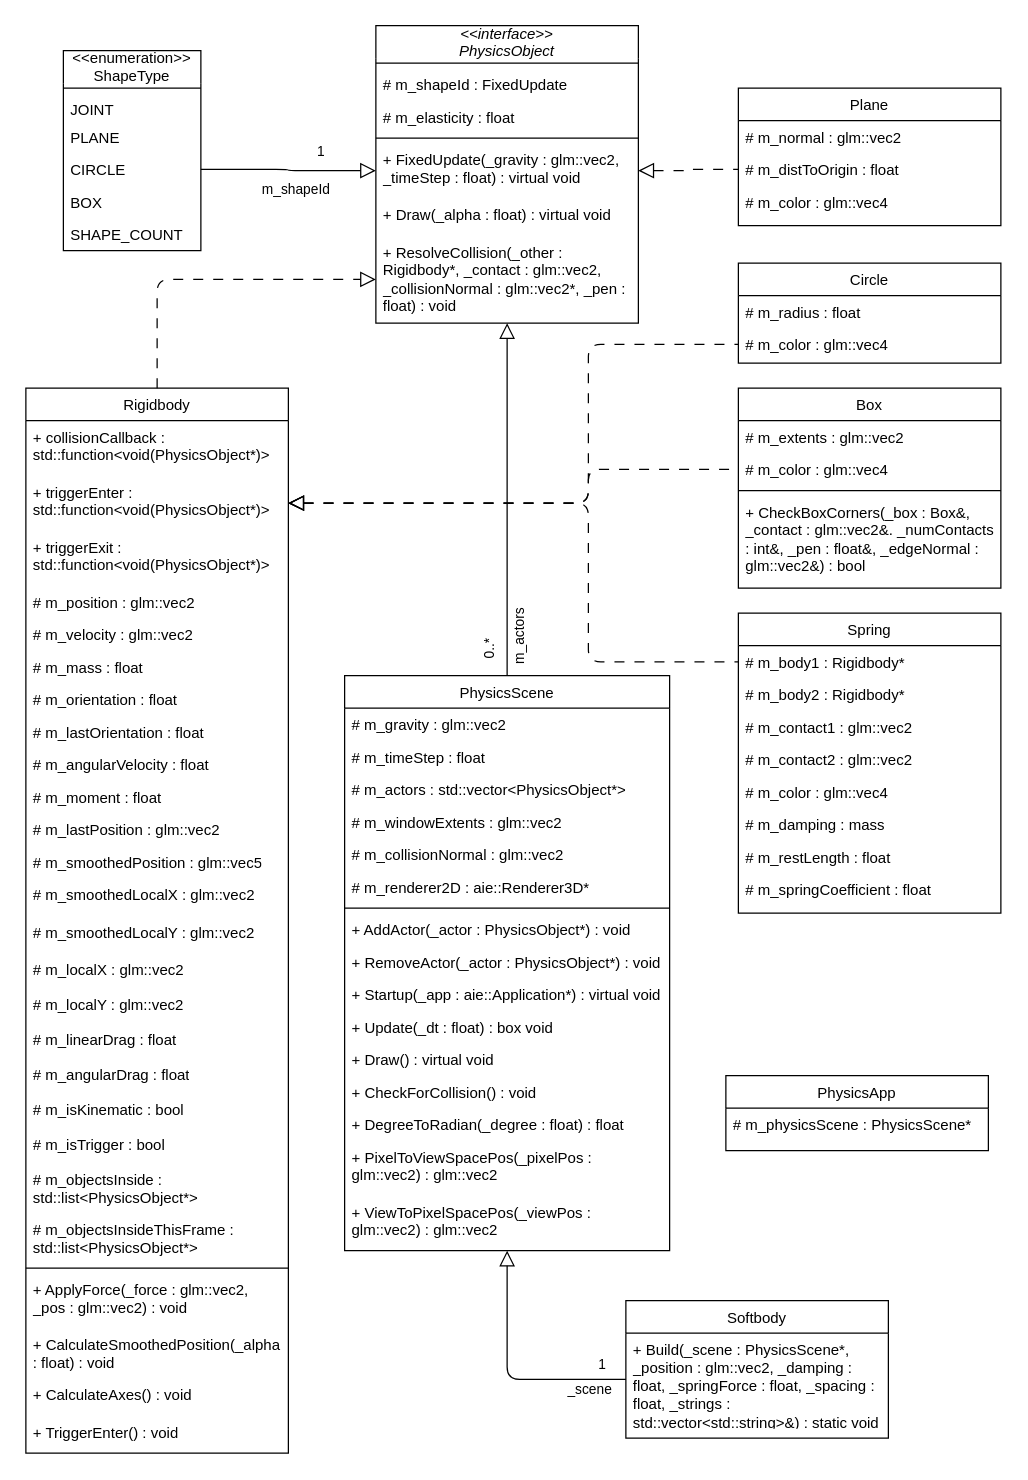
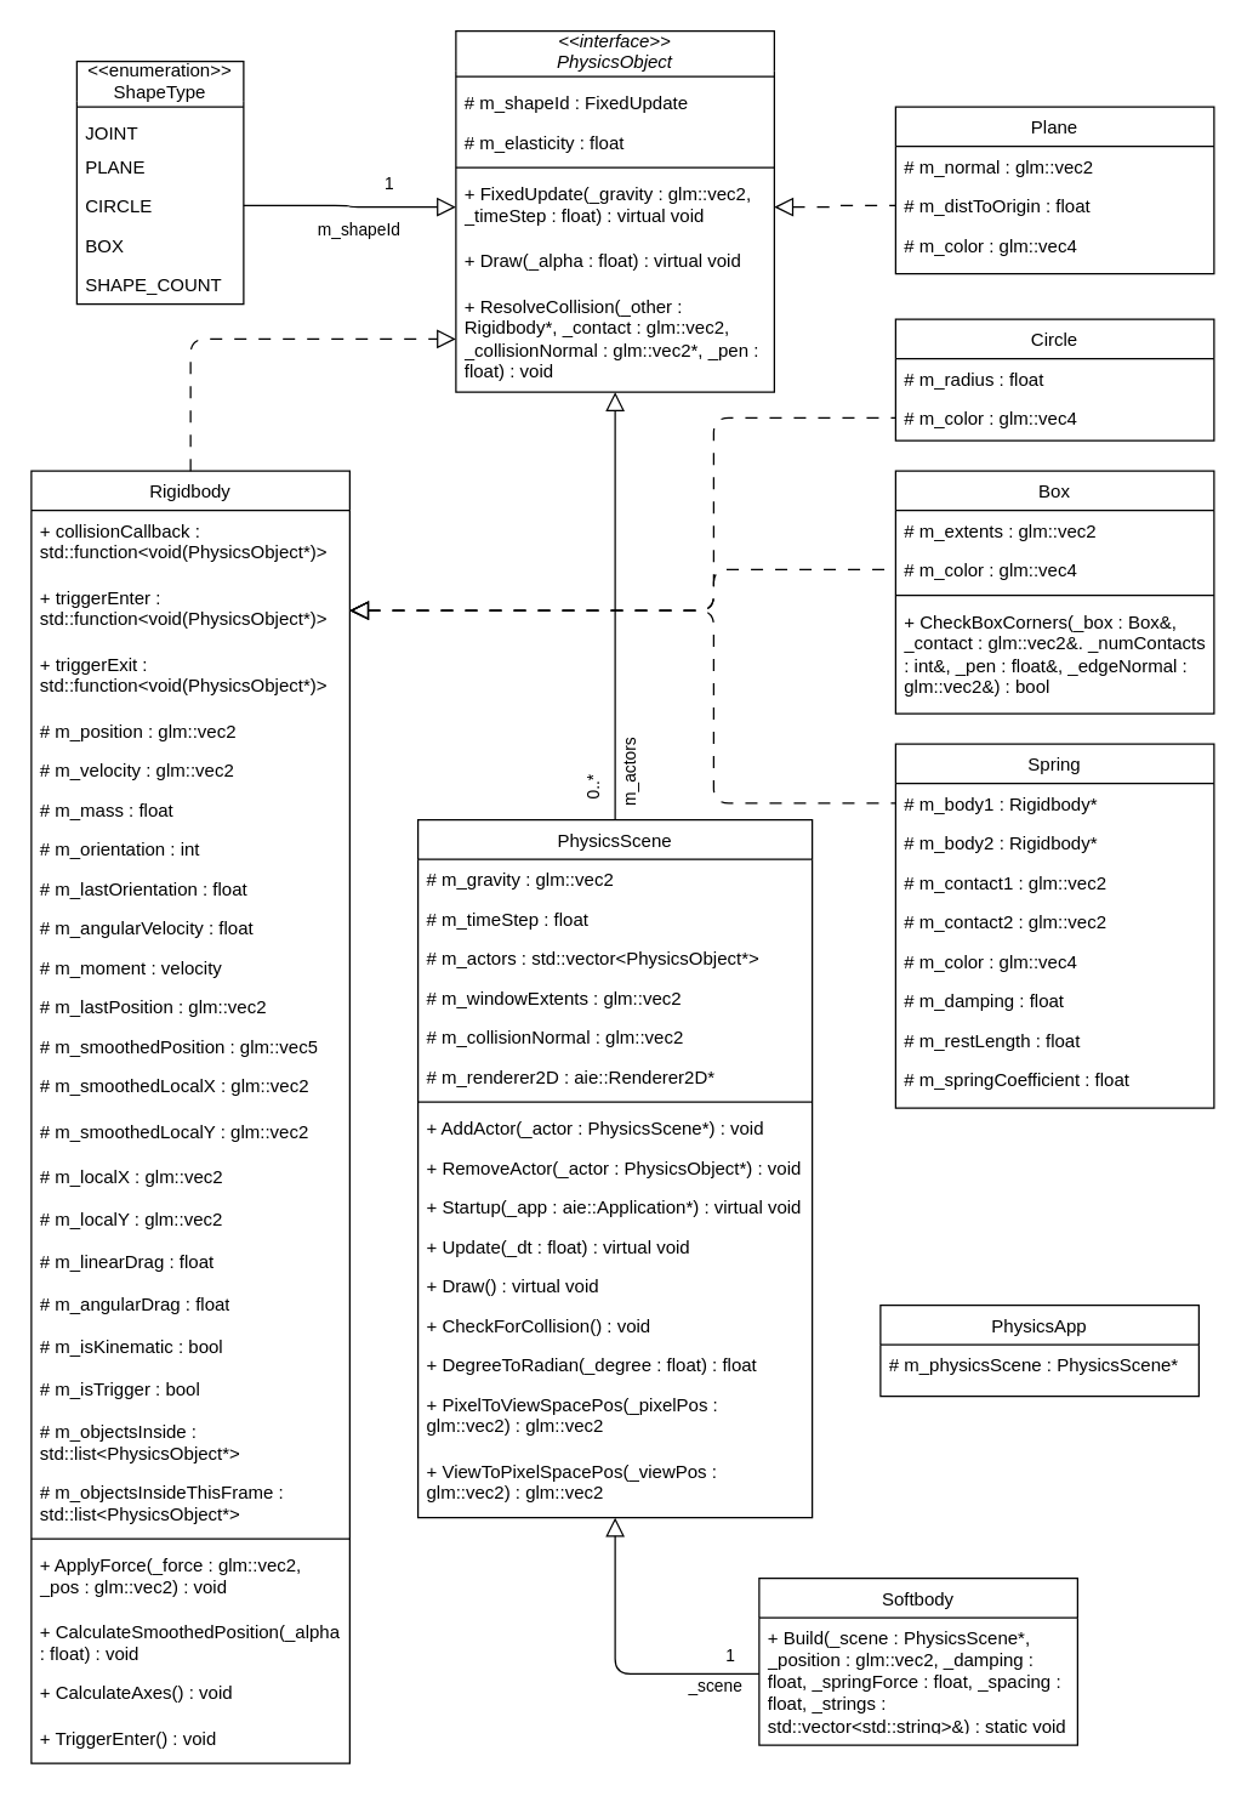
- <mxCell id="17" value="# m_orientation : float" style="text;align=left;verticalAlign=top;spacingLeft=4;spacingRight=4;overflow=hidden;rotatable=0;points=[[0,0.5],[1,0.5]];portConstraint=eastwest;fontStyle=0" parent="10" vertex="1"><mxGeometry y="236" width="210" height="26" as="geometry" /></mxCell>
+ <mxCell id="17" value="# m_orientation : int" style="text;align=left;verticalAlign=top;spacingLeft=4;spacingRight=4;overflow=hidden;rotatable=0;points=[[0,0.5],[1,0.5]];portConstraint=eastwest;fontStyle=0" parent="10" vertex="1"><mxGeometry y="236" width="210" height="26" as="geometry" /></mxCell>
- <mxCell id="20" value="# m_moment : float" style="text;align=left;verticalAlign=top;spacingLeft=4;spacingRight=4;overflow=hidden;rotatable=0;points=[[0,0.5],[1,0.5]];portConstraint=eastwest;fontStyle=0" parent="10" vertex="1"><mxGeometry y="314" width="210" height="26" as="geometry" /></mxCell>
+ <mxCell id="20" value="# m_moment : velocity" style="text;align=left;verticalAlign=top;spacingLeft=4;spacingRight=4;overflow=hidden;rotatable=0;points=[[0,0.5],[1,0.5]];portConstraint=eastwest;fontStyle=0" parent="10" vertex="1"><mxGeometry y="314" width="210" height="26" as="geometry" /></mxCell>
- <mxCell id="60" value="# m_damping : mass" style="text;align=left;verticalAlign=top;spacingLeft=4;spacingRight=4;overflow=hidden;rotatable=0;points=[[0,0.5],[1,0.5]];portConstraint=eastwest;rounded=0;shadow=0;html=0;" parent="54" vertex="1"><mxGeometry y="156" width="210" height="26" as="geometry" /></mxCell>
+ <mxCell id="60" value="# m_damping : float" style="text;align=left;verticalAlign=top;spacingLeft=4;spacingRight=4;overflow=hidden;rotatable=0;points=[[0,0.5],[1,0.5]];portConstraint=eastwest;rounded=0;shadow=0;html=0;" parent="54" vertex="1"><mxGeometry y="156" width="210" height="26" as="geometry" /></mxCell>
- <mxCell id="88" value="# m_renderer2D : aie::Renderer3D*" style="text;align=left;verticalAlign=top;spacingLeft=4;spacingRight=4;overflow=hidden;rotatable=0;points=[[0,0.5],[1,0.5]];portConstraint=eastwest;rounded=0;shadow=0;html=0;" vertex="1" parent="82"><mxGeometry y="156" width="260" height="26" as="geometry" /></mxCell>
+ <mxCell id="88" value="# m_renderer2D : aie::Renderer2D*" style="text;align=left;verticalAlign=top;spacingLeft=4;spacingRight=4;overflow=hidden;rotatable=0;points=[[0,0.5],[1,0.5]];portConstraint=eastwest;rounded=0;shadow=0;html=0;" vertex="1" parent="82"><mxGeometry y="156" width="260" height="26" as="geometry" /></mxCell>
- <mxCell id="90" value="+ AddActor(_actor : PhysicsObject*) : void" style="text;align=left;verticalAlign=top;spacingLeft=4;spacingRight=4;overflow=hidden;rotatable=0;points=[[0,0.5],[1,0.5]];portConstraint=eastwest;rounded=0;shadow=0;html=0;whiteSpace=wrap;" vertex="1" parent="82"><mxGeometry y="190" width="260" height="26" as="geometry" /></mxCell>
+ <mxCell id="90" value="+ AddActor(_actor : PhysicsScene*) : void" style="text;align=left;verticalAlign=top;spacingLeft=4;spacingRight=4;overflow=hidden;rotatable=0;points=[[0,0.5],[1,0.5]];portConstraint=eastwest;rounded=0;shadow=0;html=0;whiteSpace=wrap;" vertex="1" parent="82"><mxGeometry y="190" width="260" height="26" as="geometry" /></mxCell>
- <mxCell id="93" value="+ Update(_dt : float) : box void" style="text;align=left;verticalAlign=top;spacingLeft=4;spacingRight=4;overflow=hidden;rotatable=0;points=[[0,0.5],[1,0.5]];portConstraint=eastwest;rounded=0;shadow=0;html=0;whiteSpace=wrap;" vertex="1" parent="82"><mxGeometry y="268" width="260" height="26" as="geometry" /></mxCell>
+ <mxCell id="93" value="+ Update(_dt : float) : virtual void" style="text;align=left;verticalAlign=top;spacingLeft=4;spacingRight=4;overflow=hidden;rotatable=0;points=[[0,0.5],[1,0.5]];portConstraint=eastwest;rounded=0;shadow=0;html=0;whiteSpace=wrap;" vertex="1" parent="82"><mxGeometry y="268" width="260" height="26" as="geometry" /></mxCell>
